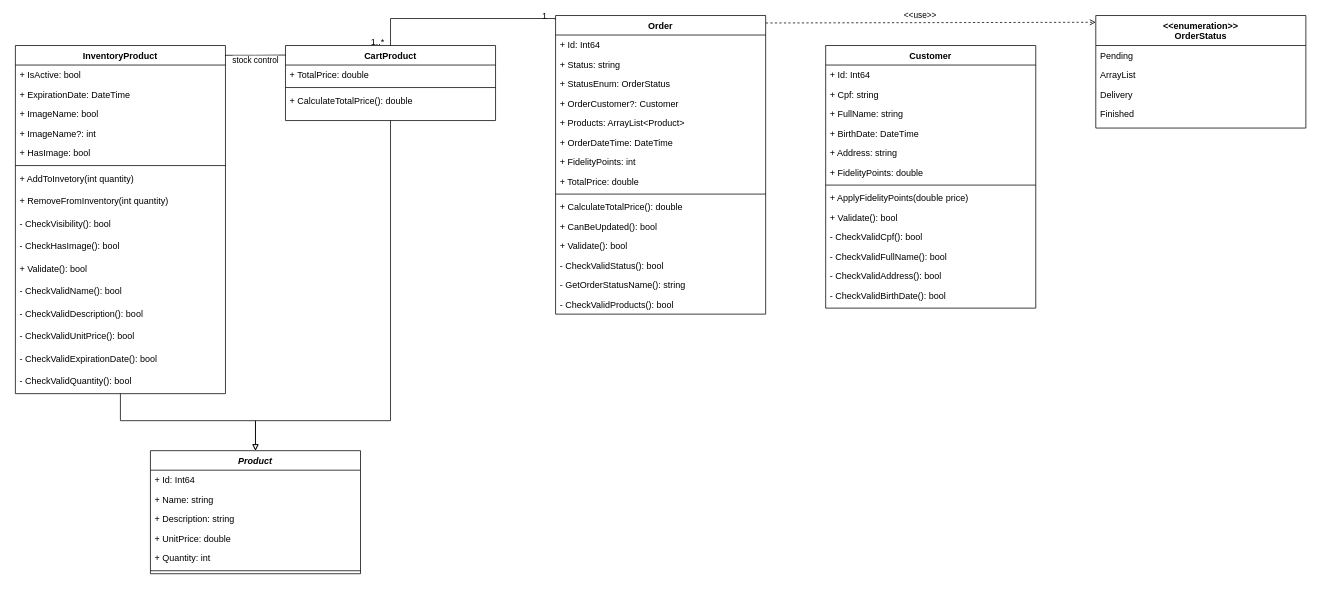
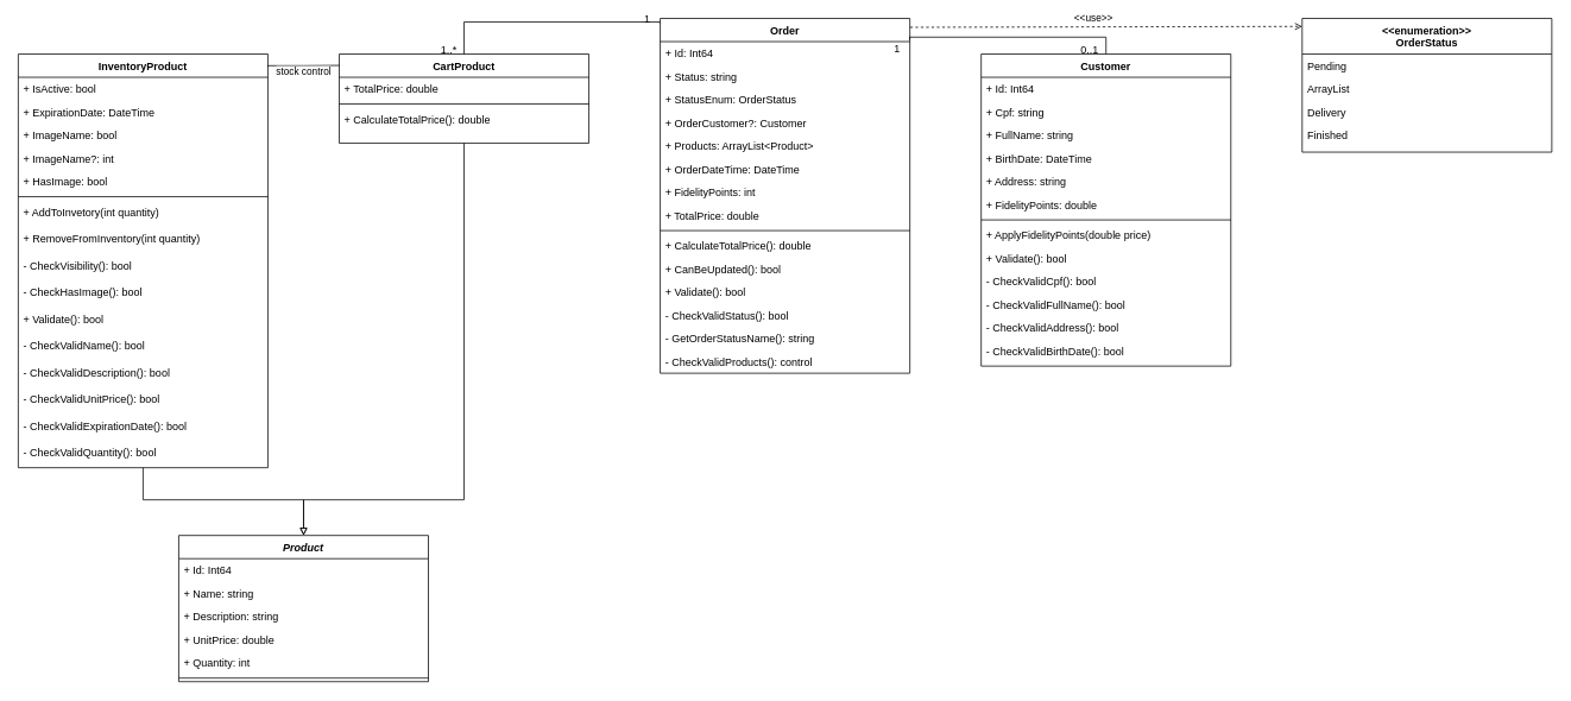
+ <mxCell id="39" value="" style="endArrow=none;shadow=0;strokeWidth=1;rounded=0;endFill=0;edgeStyle=elbowEdgeStyle;elbow=vertical;entryX=0.5;entryY=0;entryDx=0;entryDy=0;exitX=0.999;exitY=0.061;exitDx=0;exitDy=0;exitPerimeter=0;" parent="1" source="6" target="25" edge="1"><mxGeometry x="0.5" y="41" relative="1" as="geometry"><mxPoint x="1030" y="50" as="sourcePoint" /><mxPoint x="1090" y="80" as="targetPoint" /><mxPoint x="-40" y="32" as="offset" /><Array as="points"><mxPoint x="1070" y="41" /></Array></mxGeometry></mxCell>
+ <mxCell id="40" value="1" style="resizable=0;align=left;verticalAlign=bottom;labelBackgroundColor=none;fontSize=12;" parent="39" connectable="0" vertex="1"><mxGeometry x="-1" relative="1" as="geometry"><mxPoint x="-19" y="18" as="offset" /></mxGeometry></mxCell>
+ <mxCell id="41" value="0..1" style="resizable=0;align=right;verticalAlign=bottom;labelBackgroundColor=none;fontSize=12;" parent="39" connectable="0" vertex="1"><mxGeometry x="1" relative="1" as="geometry"><mxPoint x="-7" y="4" as="offset" /></mxGeometry></mxCell>
- <mxCell id="21" value="- CheckValidProducts(): bool" style="text;align=left;verticalAlign=top;spacingLeft=4;spacingRight=4;overflow=hidden;rotatable=0;points=[[0,0.5],[1,0.5]];portConstraint=eastwest;" parent="6" vertex="1"><mxGeometry y="372" width="280" height="26" as="geometry" /></mxCell>
+ <mxCell id="21" value="- CheckValidProducts(): control" style="text;align=left;verticalAlign=top;spacingLeft=4;spacingRight=4;overflow=hidden;rotatable=0;points=[[0,0.5],[1,0.5]];portConstraint=eastwest;" parent="6" vertex="1"><mxGeometry y="372" width="280" height="26" as="geometry" /></mxCell>
